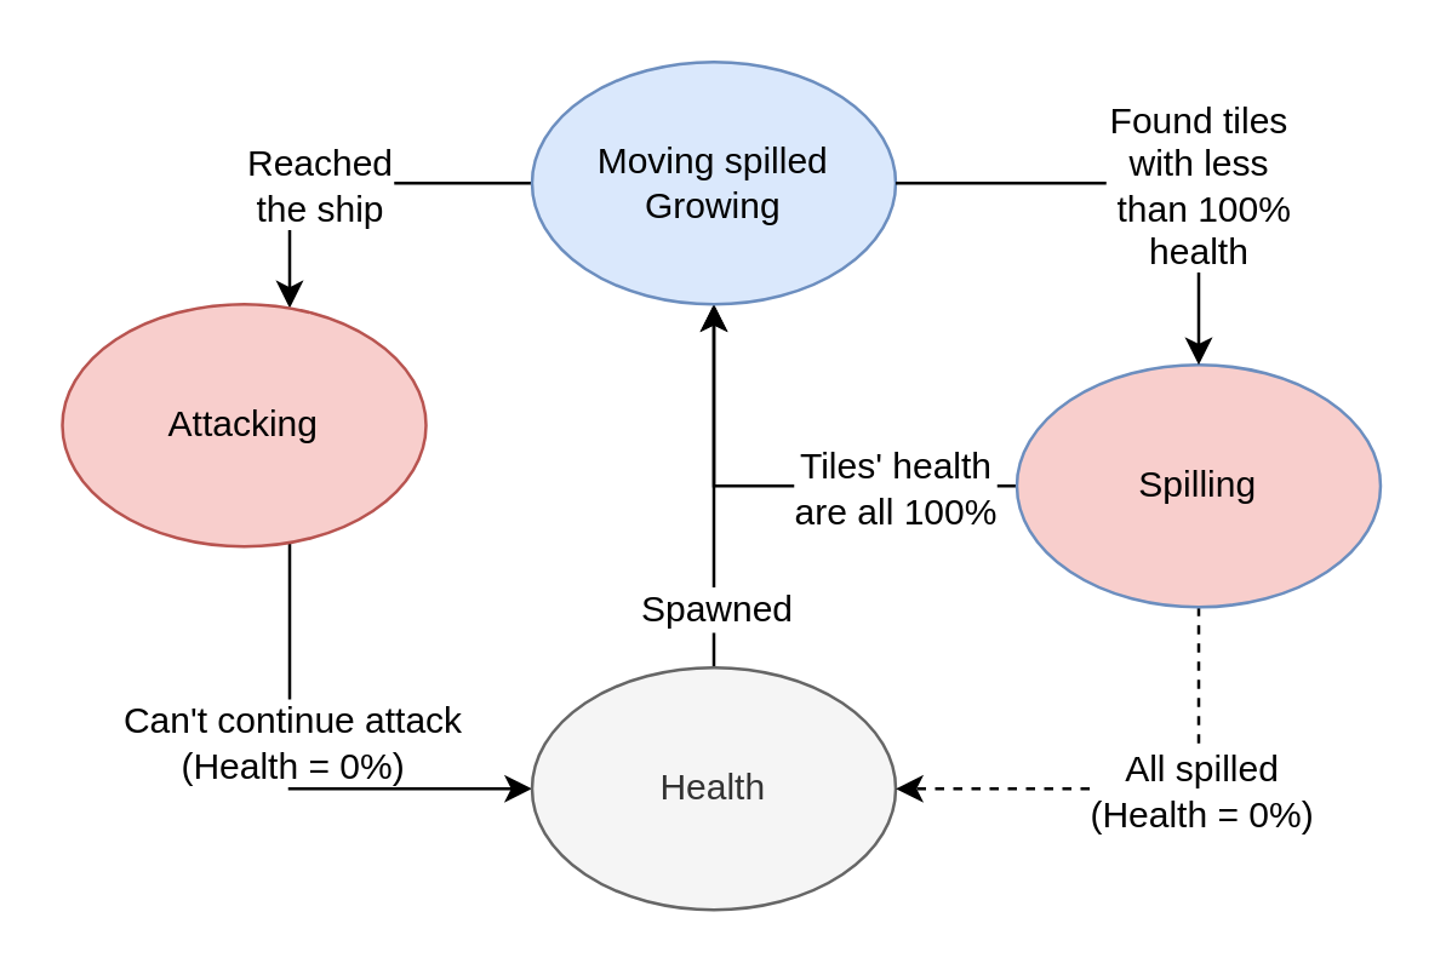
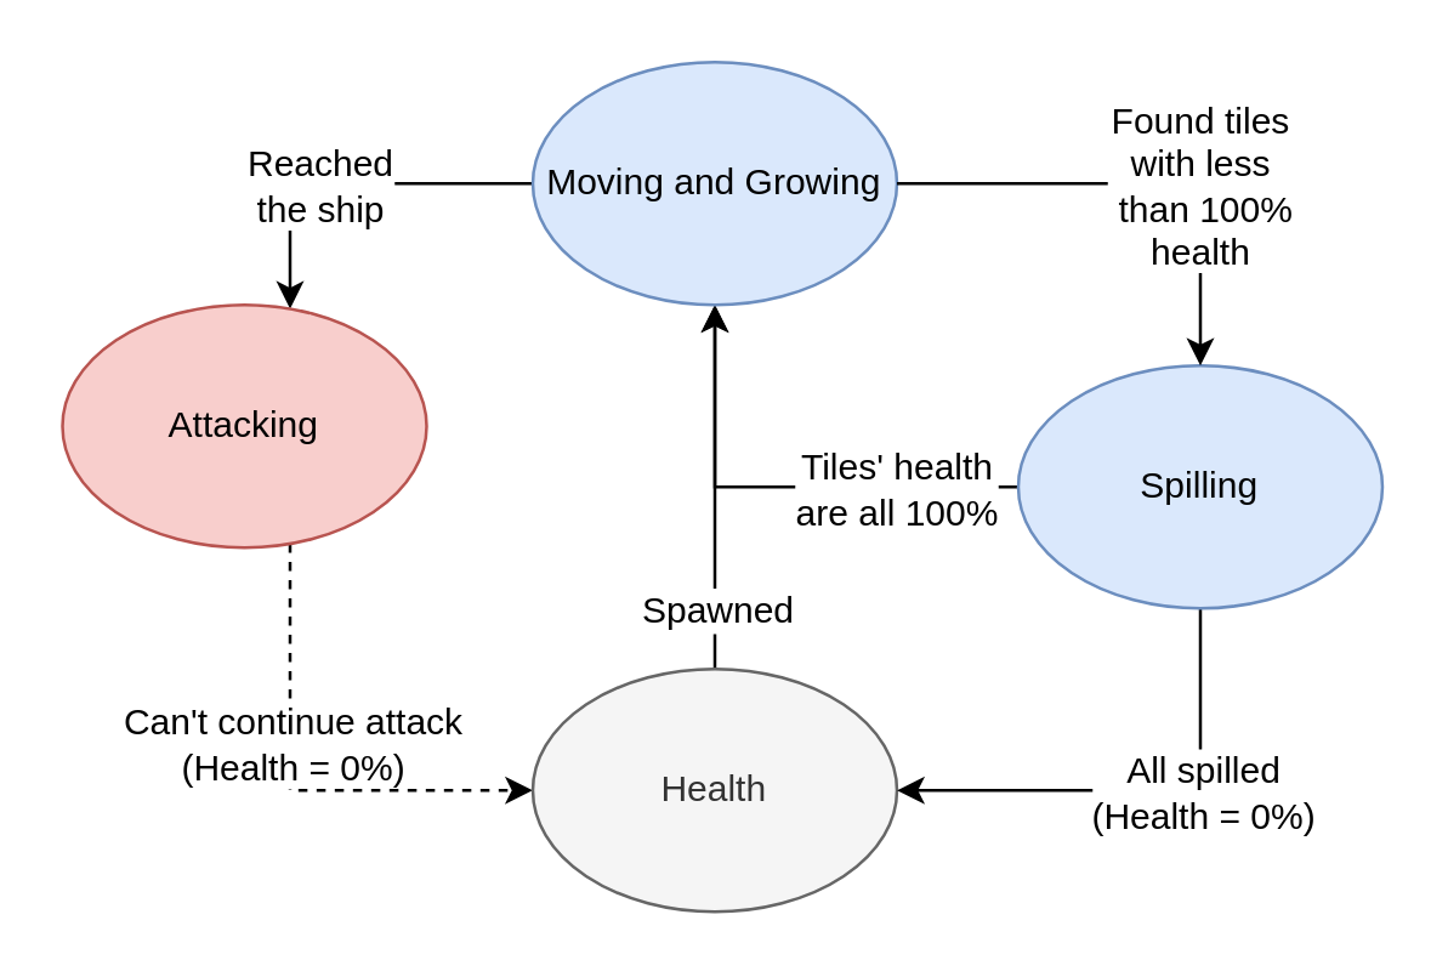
- <mxCell id="11" value="Moving spilled Growing" style="ellipse;whiteSpace=wrap;html=1;fillColor=#dae8fc;strokeColor=#6c8ebf;" vertex="1" parent="1"><mxGeometry x="175" y="20" width="120" height="80" as="geometry" /></mxCell>
+ <mxCell id="11" value="Moving and Growing" style="ellipse;whiteSpace=wrap;html=1;fillColor=#dae8fc;strokeColor=#6c8ebf;" vertex="1" parent="1"><mxGeometry x="175" y="20" width="120" height="80" as="geometry" /></mxCell>
- <mxCell id="14" value="Spilling" style="ellipse;whiteSpace=wrap;html=1;fillColor=#f8cecc;strokeColor=#6c8ebf;" vertex="1" parent="1"><mxGeometry x="335" y="120" width="120" height="80" as="geometry" /></mxCell>
+ <mxCell id="14" value="Spilling" style="ellipse;whiteSpace=wrap;html=1;fillColor=#dae8fc;strokeColor=#6c8ebf;" vertex="1" parent="1"><mxGeometry x="335" y="120" width="120" height="80" as="geometry" /></mxCell>
- <mxCell id="2" style="rounded=0;orthogonalLoop=1;jettySize=auto;html=1;startArrow=none;startFill=0;edgeStyle=orthogonalEdgeStyle;" edge="1" parent="1" source="15" target="6"><mxGeometry relative="1" as="geometry"><Array as="points"><mxPoint x="95" y="260" /></Array></mxGeometry></mxCell>
+ <mxCell id="2" style="rounded=0;orthogonalLoop=1;jettySize=auto;html=1;startArrow=none;startFill=0;edgeStyle=orthogonalEdgeStyle;dashed=1;" edge="1" parent="1" source="15" target="6"><mxGeometry relative="1" as="geometry"><Array as="points"><mxPoint x="95" y="260" /></Array></mxGeometry></mxCell>
- <mxCell id="12" style="edgeStyle=orthogonalEdgeStyle;rounded=0;orthogonalLoop=1;jettySize=auto;html=1;startArrow=none;startFill=0;endArrow=classic;endFill=1;dashed=1;" edge="1" parent="1" source="14" target="6"><mxGeometry relative="1" as="geometry"><Array as="points"><mxPoint x="395" y="260" /></Array></mxGeometry></mxCell>
+ <mxCell id="12" style="edgeStyle=orthogonalEdgeStyle;rounded=0;orthogonalLoop=1;jettySize=auto;html=1;startArrow=none;startFill=0;endArrow=classic;endFill=1;" edge="1" parent="1" source="14" target="6"><mxGeometry relative="1" as="geometry"><Array as="points"><mxPoint x="395" y="260" /></Array></mxGeometry></mxCell>
